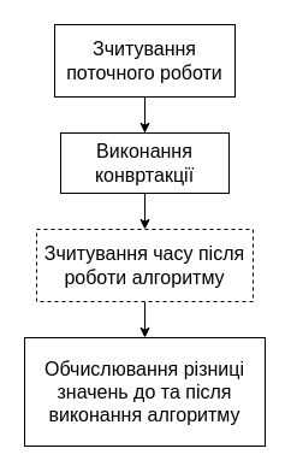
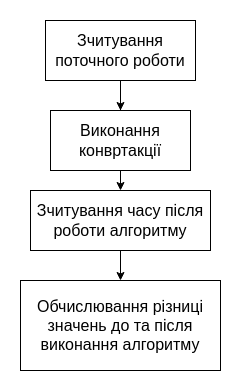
- <mxCell id="5" value="Виконання конвртакції" style="rounded=0;whiteSpace=wrap;html=1;fontSize=16;" vertex="1" parent="1"><mxGeometry x="50" y="110" width="140" height="50" as="geometry" /></mxCell>
+ <mxCell id="5" value="Виконання конвртакції" style="rounded=0;whiteSpace=wrap;html=1;fontSize=16;" vertex="1" parent="1"><mxGeometry x="50" y="110" width="140" height="60" as="geometry" /></mxCell>
- <mxCell id="7" value="Зчитування часу після роботи алгоритму" style="rounded=0;whiteSpace=wrap;html=1;fontSize=16;dashed=1;" vertex="1" parent="1"><mxGeometry x="30" y="190" width="180" height="60" as="geometry" /></mxCell>
+ <mxCell id="7" value="Зчитування часу після роботи алгоритму" style="rounded=0;whiteSpace=wrap;html=1;fontSize=16;" vertex="1" parent="1"><mxGeometry x="30" y="190" width="180" height="60" as="geometry" /></mxCell>
